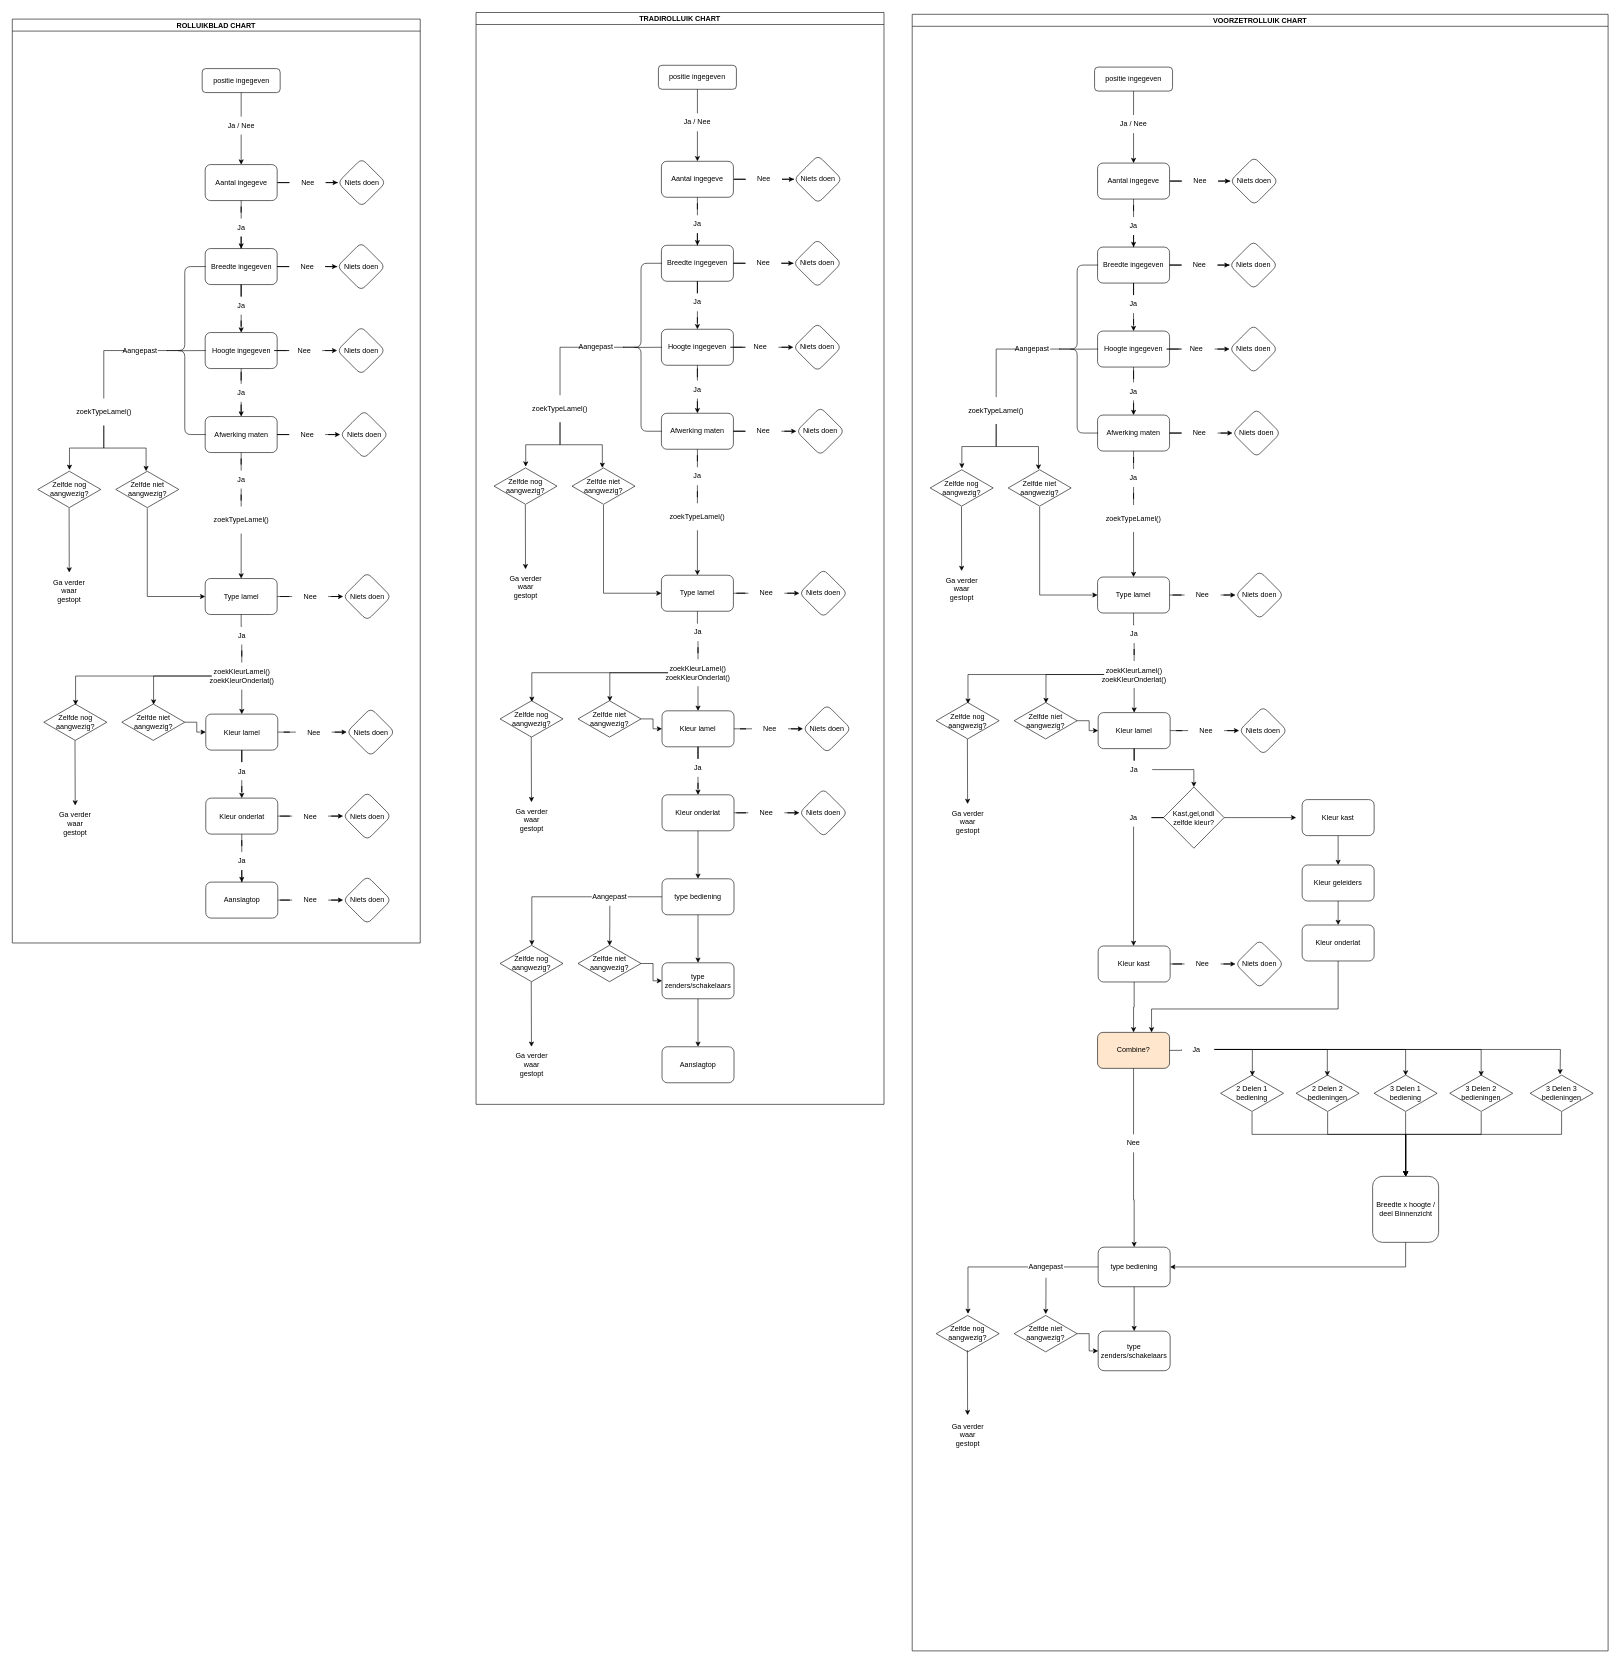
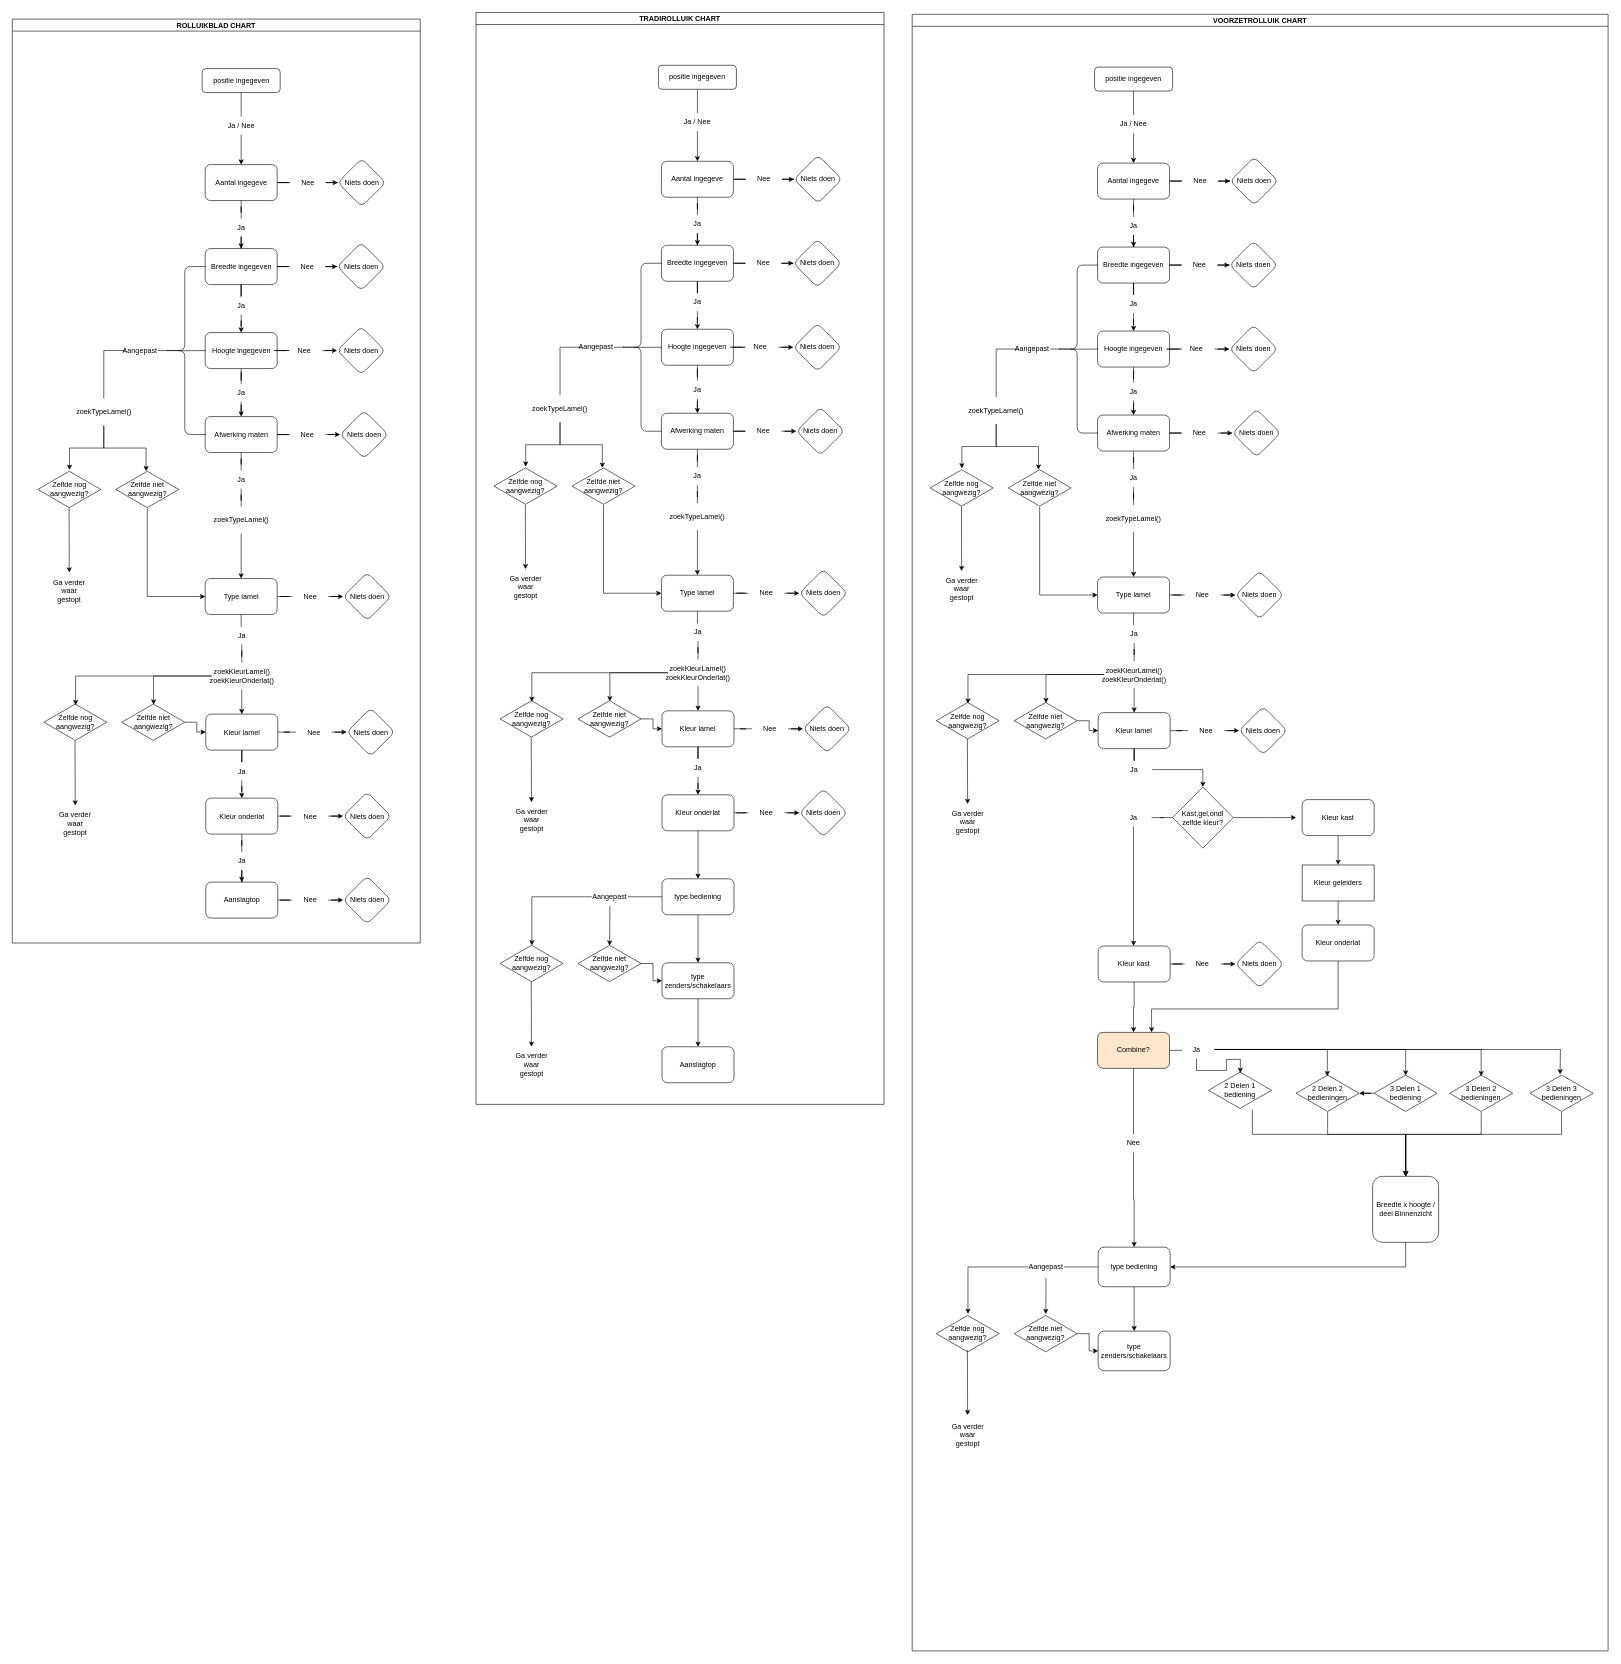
- <mxCell id="302" value="Kast,gel,ondl zelfde kleur?" style="rhombus;whiteSpace=wrap;html=1;" vertex="1" parent="191"><mxGeometry x="419" y="1288" width="101" height="102" as="geometry" /></mxCell>
+ <mxCell id="302" value="Kast,gel,ondl zelfde kleur?" style="rhombus;whiteSpace=wrap;html=1;" vertex="1" parent="191"><mxGeometry x="434" y="1288" width="101" height="102" as="geometry" /></mxCell>
- <mxCell id="309" value="Kleur geleiders" style="whiteSpace=wrap;html=1;rounded=1;glass=0;strokeWidth=1;shadow=0;" vertex="1" parent="191"><mxGeometry x="650" y="1418" width="120" height="60" as="geometry" /></mxCell>
+ <mxCell id="309" value="Kleur geleiders" style="whiteSpace=wrap;html=1;glass=0;strokeWidth=1;shadow=0;rounded=0;" vertex="1" parent="191"><mxGeometry x="650" y="1418" width="120" height="60" as="geometry" /></mxCell>
- <mxCell id="292" value="2 Delen 1 bediening" style="html=1;whiteSpace=wrap;aspect=fixed;shape=isoRectangle;" vertex="1" parent="191"><mxGeometry x="514" y="1767" width="105" height="63" as="geometry" /></mxCell>
+ <mxCell id="292" value="2 Delen 1 bediening" style="html=1;whiteSpace=wrap;aspect=fixed;shape=isoRectangle;" vertex="1" parent="191"><mxGeometry x="494" y="1762" width="105" height="63" as="geometry" /></mxCell>
- <mxCell id="295" style="edgeStyle=orthogonalEdgeStyle;rounded=0;orthogonalLoop=1;jettySize=auto;html=1;entryX=0.5;entryY=0;entryDx=0;entryDy=0;labelBackgroundColor=none;" edge="1" parent="191" source="296" target="300"><mxGeometry relative="1" as="geometry" /></mxCell>
+ <mxCell id="295" style="edgeStyle=orthogonalEdgeStyle;rounded=0;orthogonalLoop=1;jettySize=auto;html=1;labelBackgroundColor=none;" edge="1" parent="191" source="296" target="294"><mxGeometry relative="1" as="geometry" /></mxCell>
